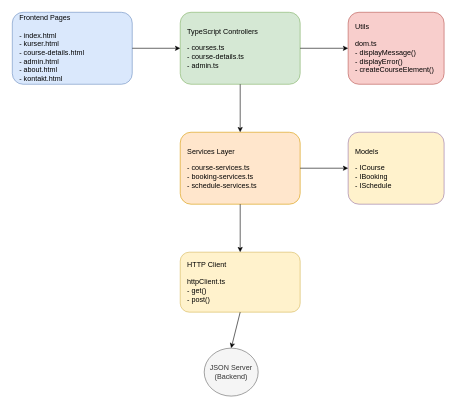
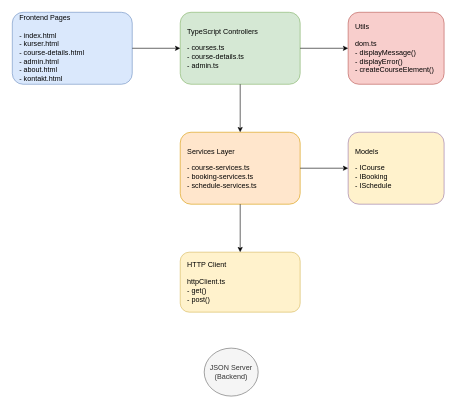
- <mxCell id="12" value="" style="endArrow=classic;html=1;exitX=0.5;exitY=1;entryX=0.5;entryY=0;fontColor=#000000;" parent="1" source="5" target="8" edge="1"><mxGeometry width="50" height="50" relative="1" as="geometry" /></mxCell>
